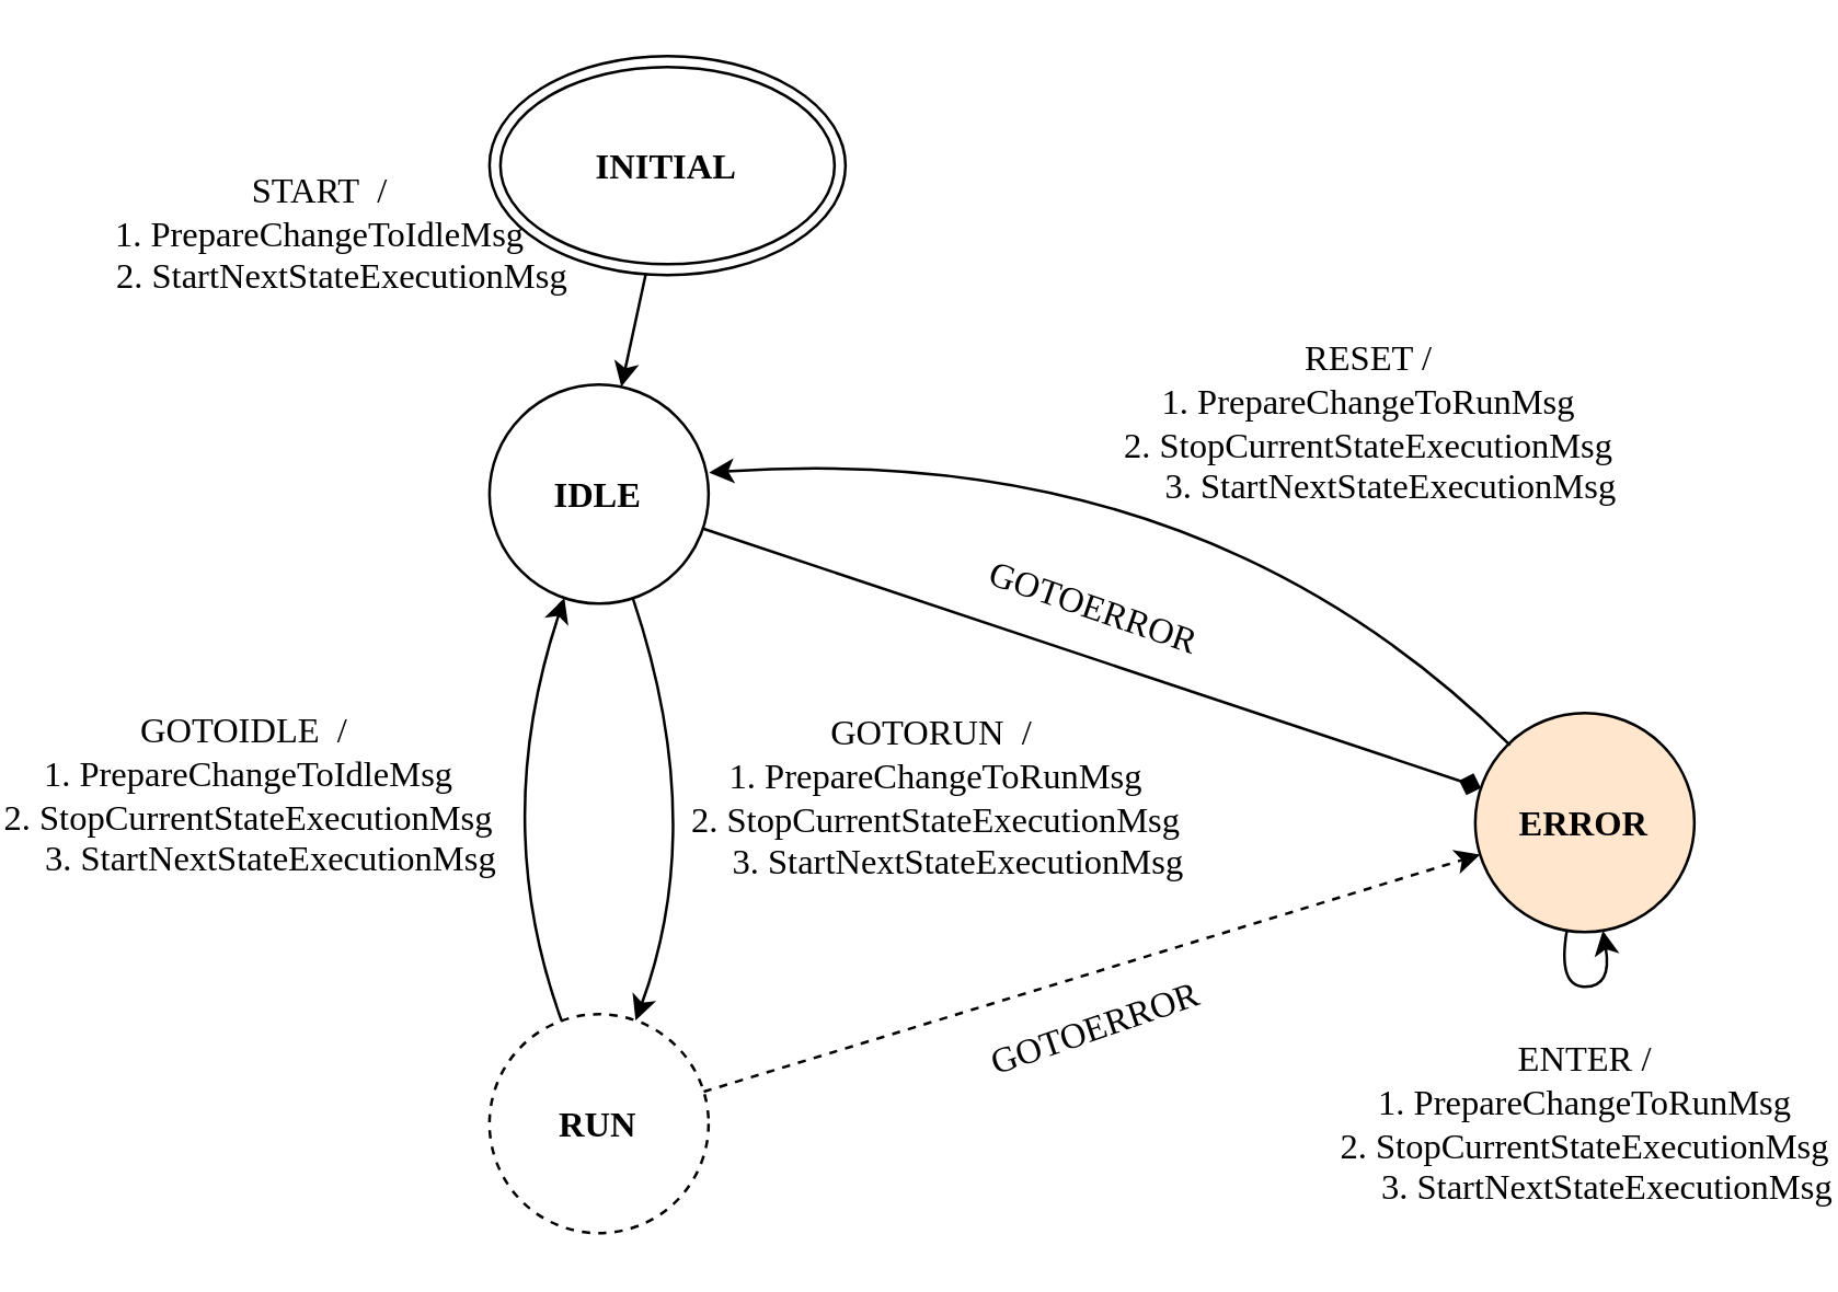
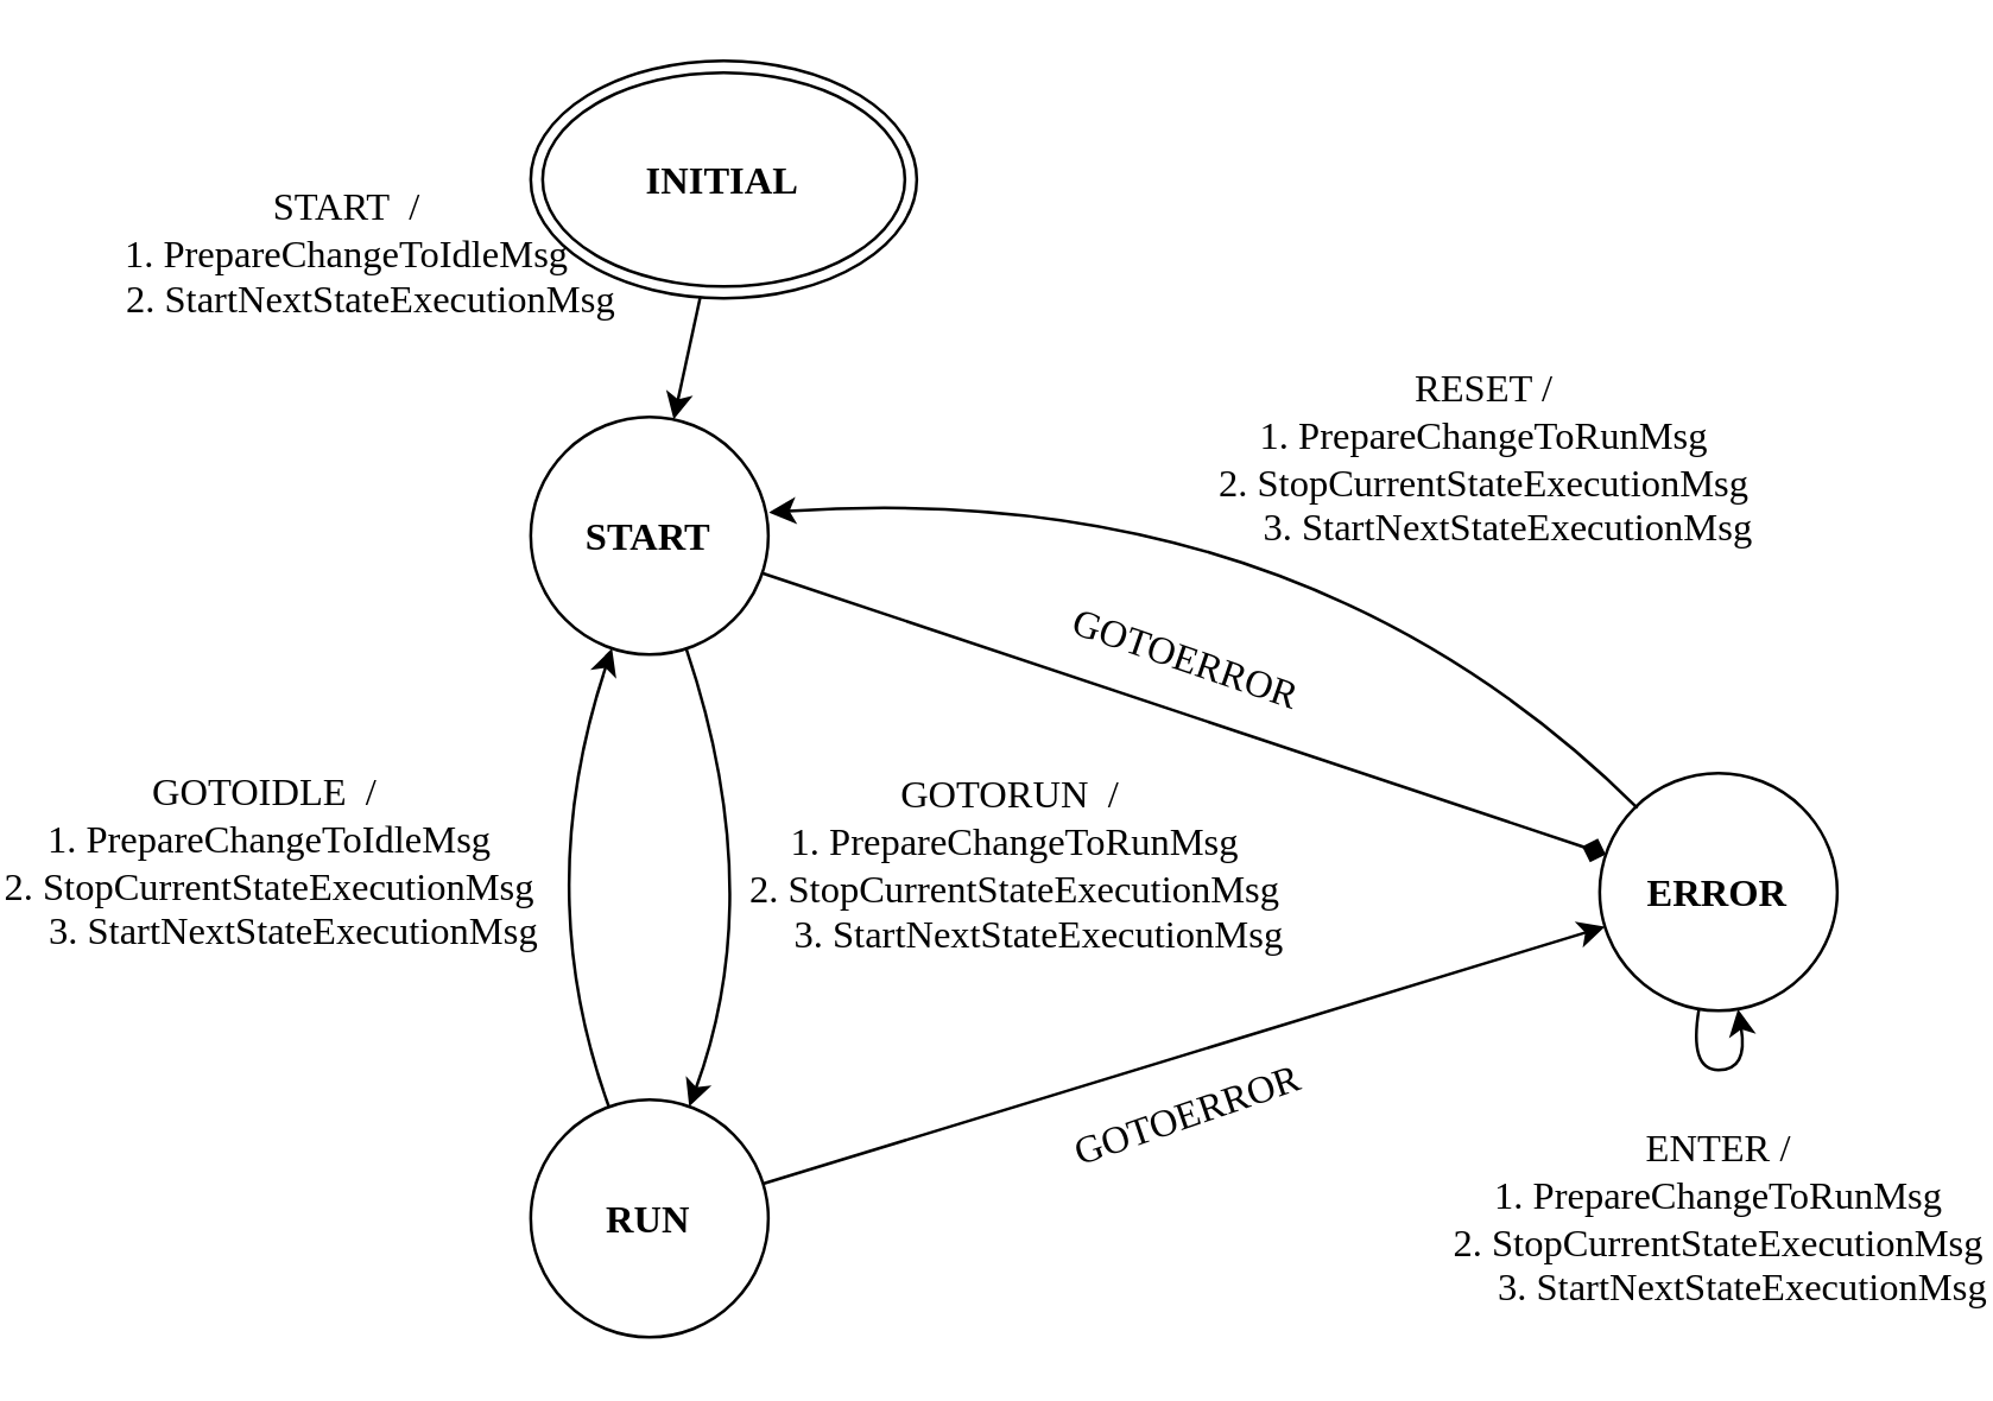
- <mxCell id="3" value="&lt;span&gt;IDLE&lt;/span&gt;" style="ellipse;aspect=fixed;fontFamily=Times New Roman;labelBackgroundColor=none;labelBorderColor=none;whiteSpace=wrap;html=1;align=center;fontSize=13;strokeWidth=1;fontStyle=1;" parent="1" vertex="1"><mxGeometry x="20.15" y="140" width="80" height="80" as="geometry" /></mxCell>
+ <mxCell id="3" value="&lt;span&gt;START&lt;/span&gt;" style="ellipse;aspect=fixed;fontFamily=Times New Roman;labelBackgroundColor=none;labelBorderColor=none;whiteSpace=wrap;html=1;align=center;fontSize=13;strokeWidth=1;fontStyle=1;" parent="1" vertex="1"><mxGeometry x="20.15" y="140" width="80" height="80" as="geometry" /></mxCell>
- <mxCell id="4" value="&lt;span&gt;ERROR&lt;/span&gt;" style="ellipse;aspect=fixed;fontFamily=Times New Roman;labelBackgroundColor=none;labelBorderColor=none;whiteSpace=wrap;html=1;align=center;fontSize=13;strokeWidth=1;fontStyle=1;fillColor=#ffe6cc;" parent="1" vertex="1"><mxGeometry x="380.15" y="260" width="80" height="80" as="geometry" /></mxCell>
+ <mxCell id="4" value="&lt;span&gt;ERROR&lt;/span&gt;" style="ellipse;aspect=fixed;fontFamily=Times New Roman;labelBackgroundColor=none;labelBorderColor=none;whiteSpace=wrap;html=1;align=center;fontSize=13;strokeWidth=1;fontStyle=1;" parent="1" vertex="1"><mxGeometry x="380.15" y="260" width="80" height="80" as="geometry" /></mxCell>
- <mxCell id="11" value="" style="endArrow=classic;curved=1;fontFamily=Times New Roman;labelBackgroundColor=none;labelBorderColor=none;html=1;align=center;fontSize=13;dashed=1;" parent="1" source="5" target="4" edge="1"><mxGeometry width="50" height="50" relative="1" as="geometry"><mxPoint x="80.15" y="390" as="sourcePoint" /><mxPoint x="130.15" y="340" as="targetPoint" /></mxGeometry></mxCell>
+ <mxCell id="11" value="" style="endArrow=classic;curved=1;fontFamily=Times New Roman;labelBackgroundColor=none;labelBorderColor=none;html=1;align=center;fontSize=13;" parent="1" source="5" target="4" edge="1"><mxGeometry width="50" height="50" relative="1" as="geometry"><mxPoint x="80.15" y="390" as="sourcePoint" /><mxPoint x="130.15" y="340" as="targetPoint" /></mxGeometry></mxCell>
- <mxCell id="5" value="&lt;span&gt;RUN&lt;/span&gt;" style="ellipse;aspect=fixed;fontFamily=Times New Roman;labelBackgroundColor=none;labelBorderColor=none;whiteSpace=wrap;html=1;align=center;fontSize=13;strokeWidth=1;fontStyle=1;dashed=1;" parent="1" vertex="1"><mxGeometry x="20.15" y="370" width="80" height="80" as="geometry" /></mxCell>
+ <mxCell id="5" value="&lt;span&gt;RUN&lt;/span&gt;" style="ellipse;aspect=fixed;fontFamily=Times New Roman;labelBackgroundColor=none;labelBorderColor=none;whiteSpace=wrap;html=1;align=center;fontSize=13;strokeWidth=1;fontStyle=1;" parent="1" vertex="1"><mxGeometry x="20.15" y="370" width="80" height="80" as="geometry" /></mxCell>
